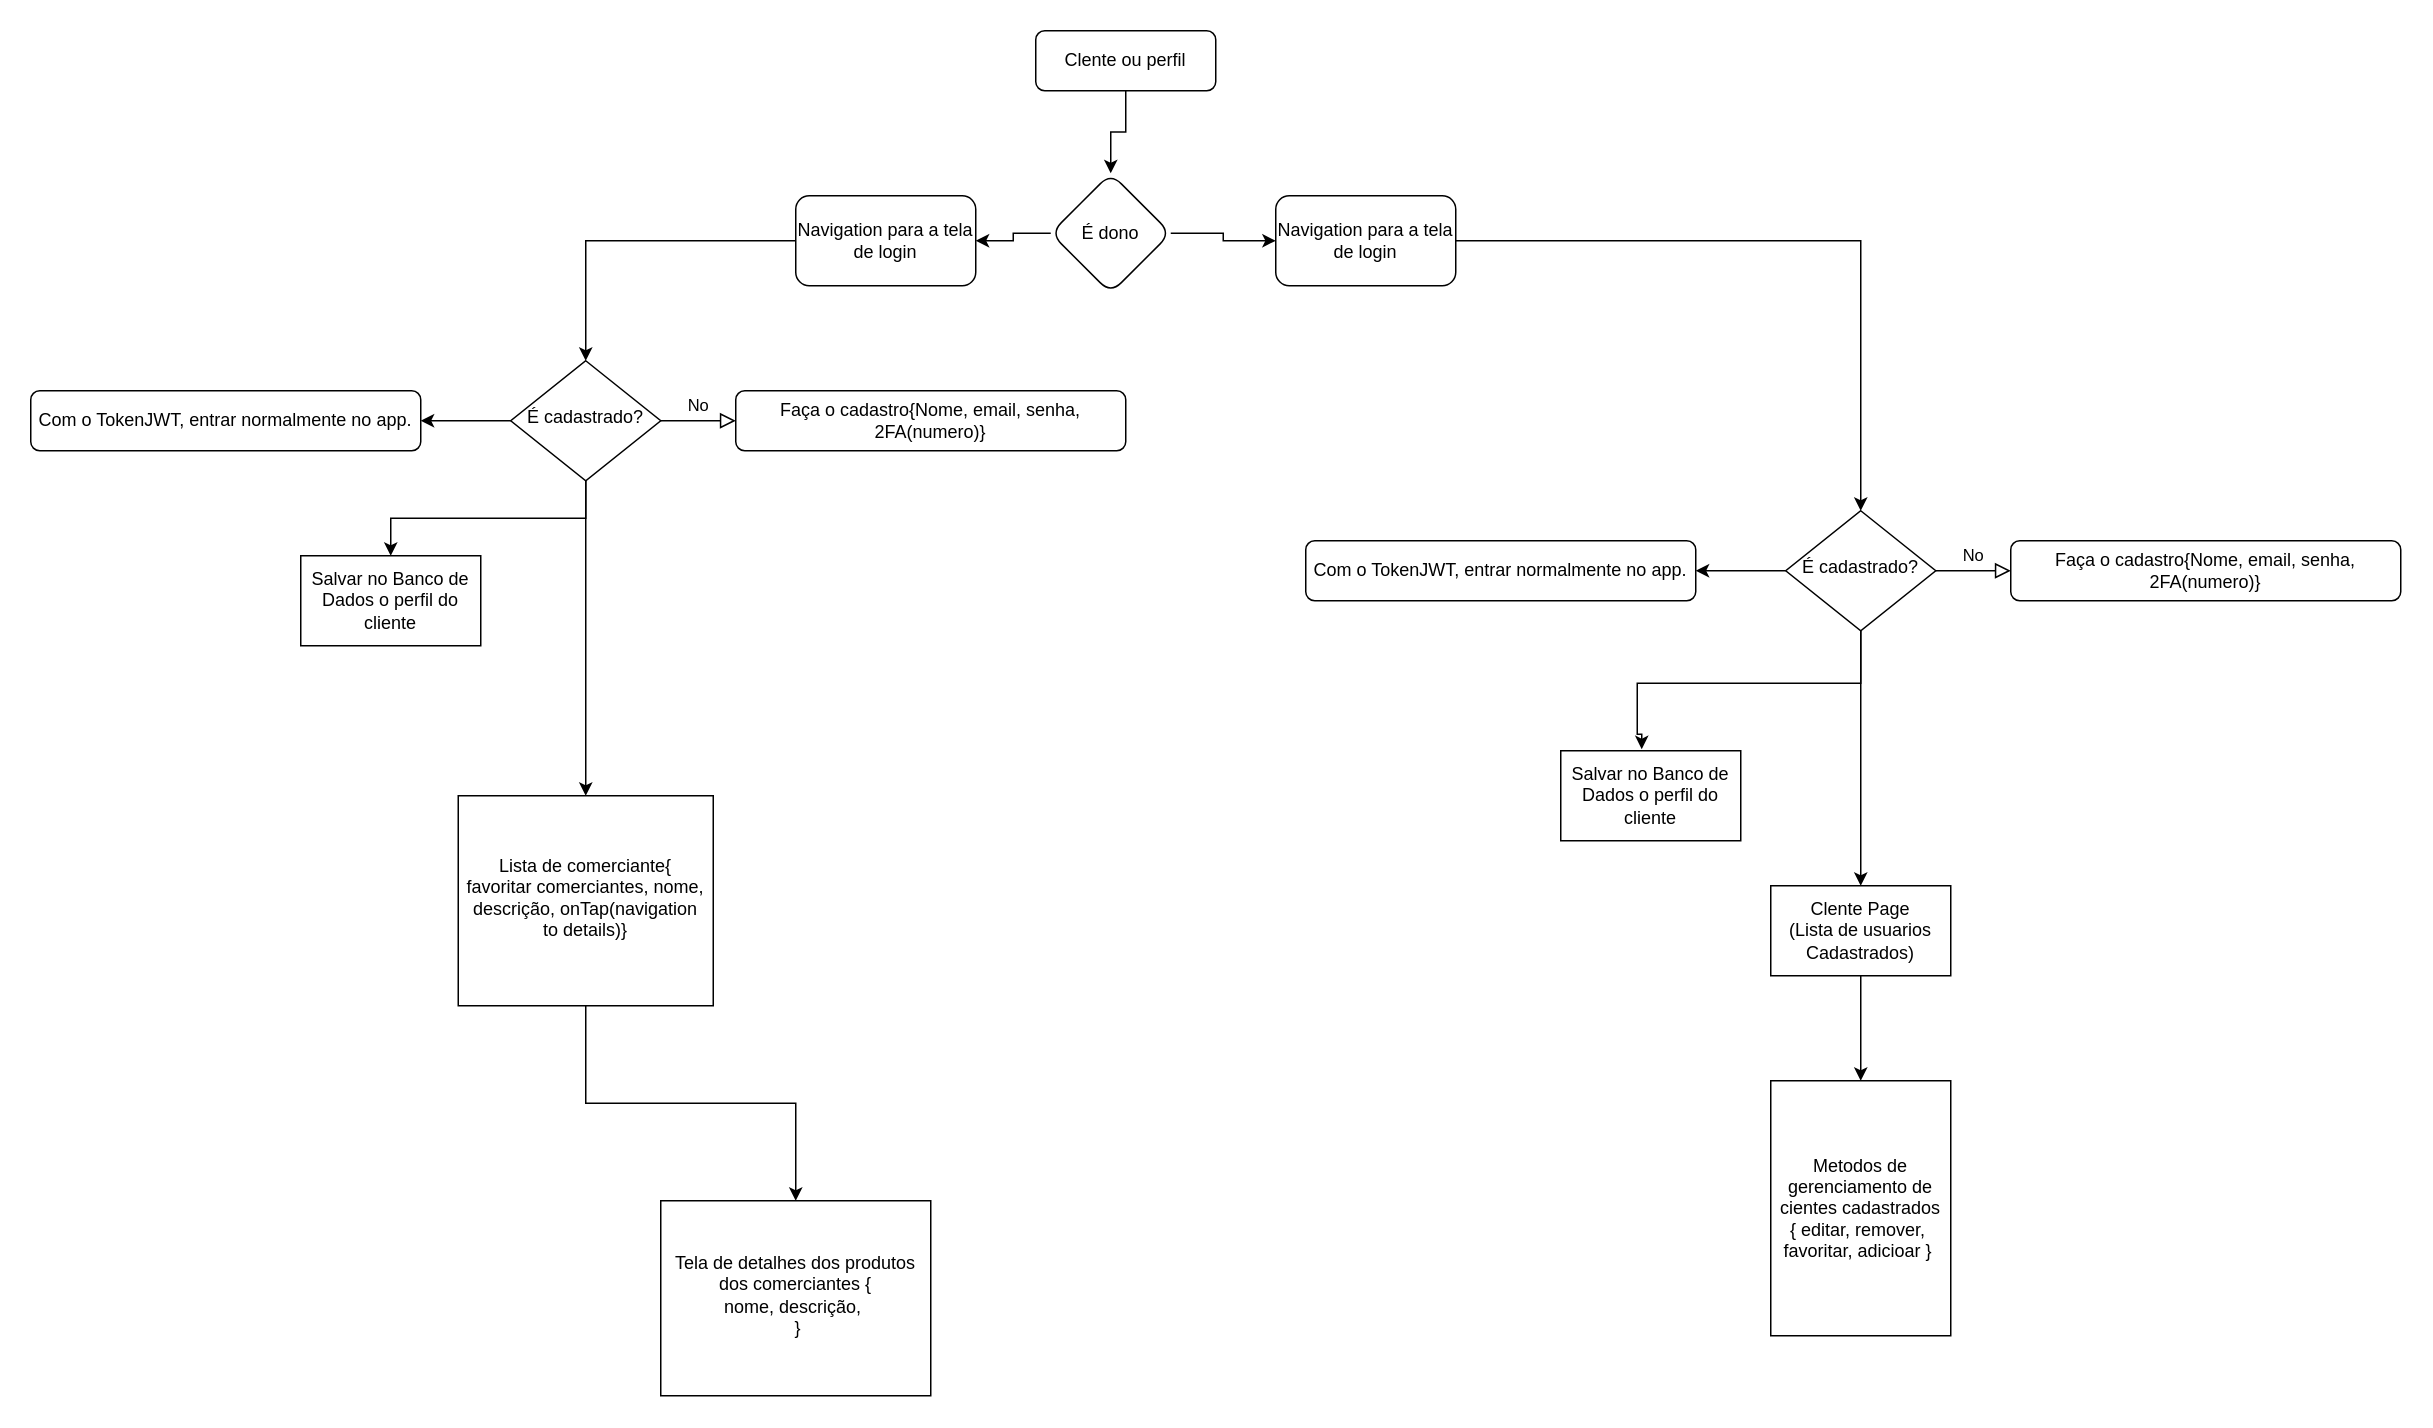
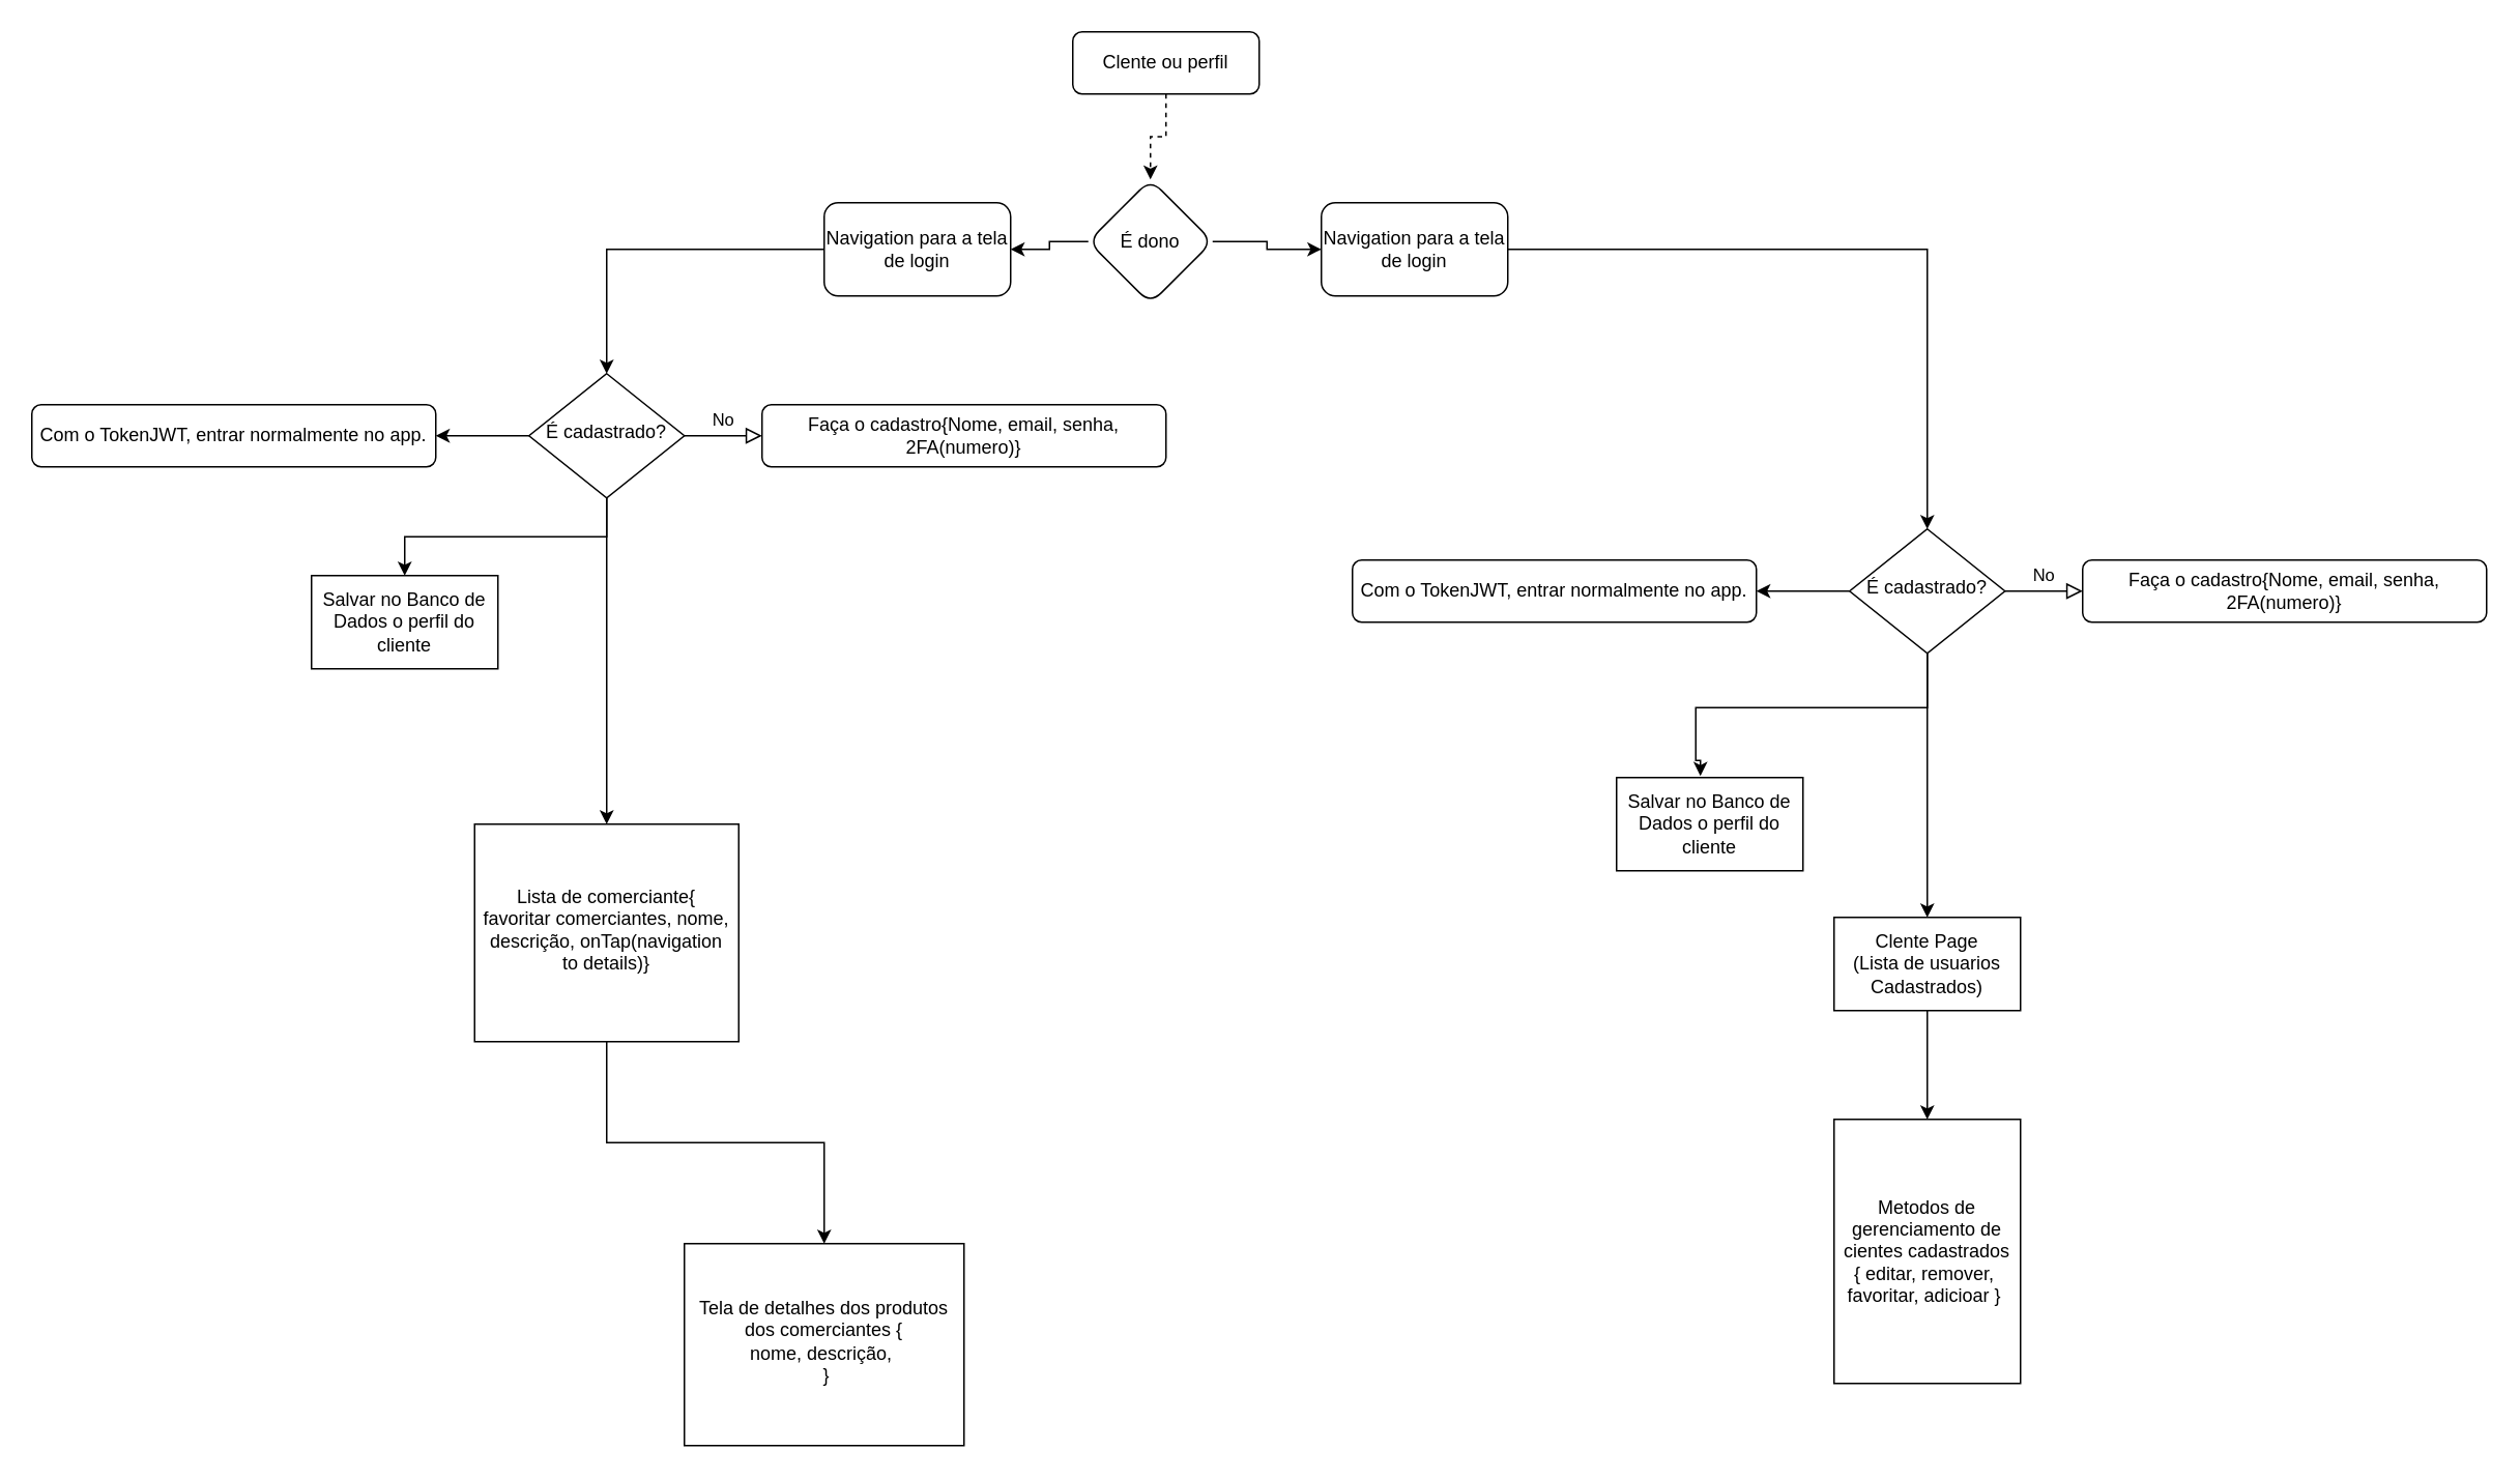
- <mxCell id="2" value="" style="edgeStyle=orthogonalEdgeStyle;rounded=0;orthogonalLoop=1;jettySize=auto;html=1;" edge="1" parent="1" source="3" target="17"><mxGeometry relative="1" as="geometry" /></mxCell>
+ <mxCell id="2" value="" style="edgeStyle=orthogonalEdgeStyle;rounded=0;orthogonalLoop=1;jettySize=auto;html=1;dashed=1;" edge="1" parent="1" source="3" target="17"><mxGeometry relative="1" as="geometry" /></mxCell>
